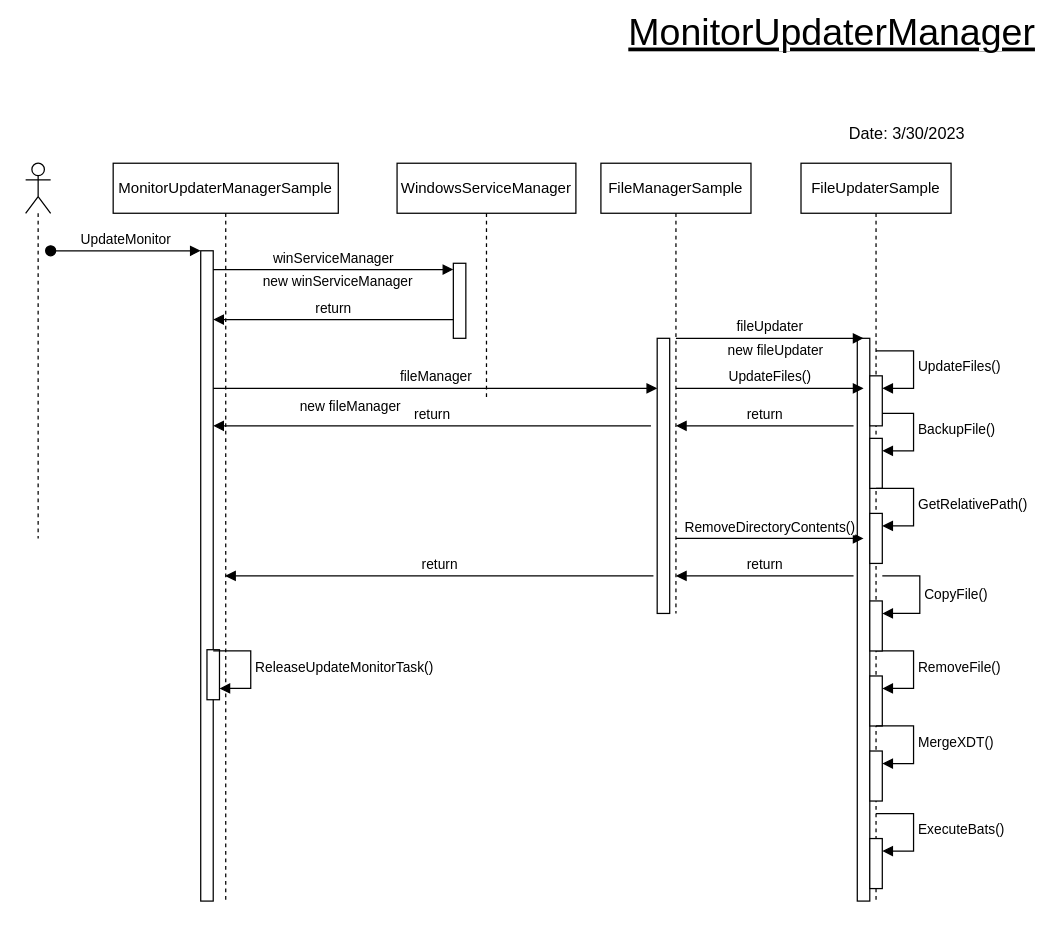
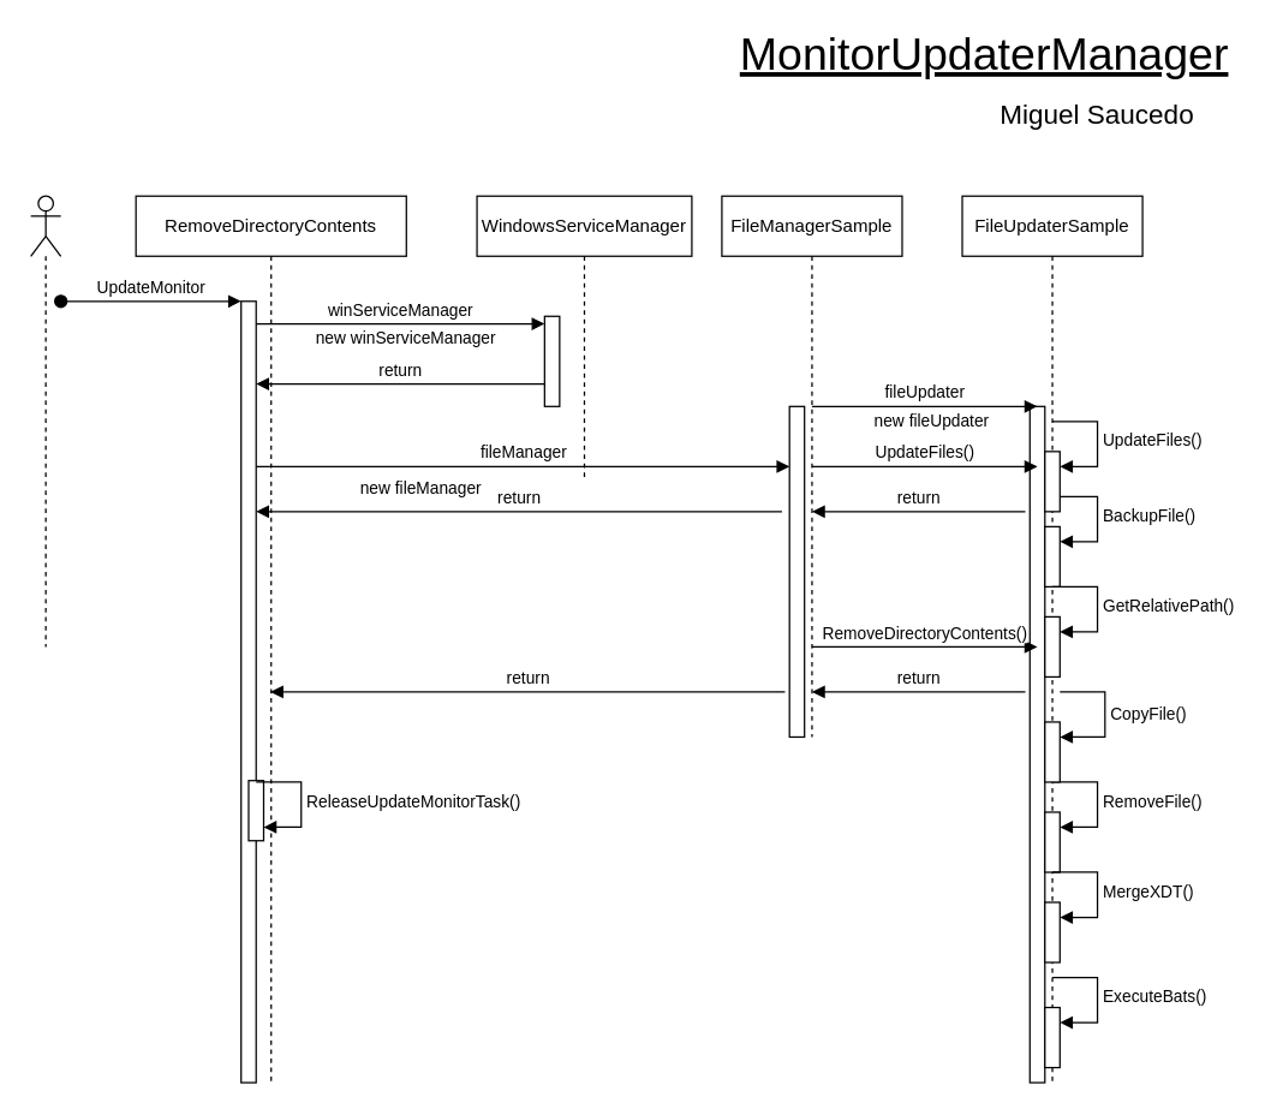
- <mxCell id="41" value="MonitorUpdaterManager" style="text;html=1;strokeColor=none;fillColor=none;align=center;verticalAlign=middle;whiteSpace=wrap;rounded=0;fontSize=30;labelBorderColor=none;fontColor=#000000;fontStyle=4" vertex="1" parent="1"><mxGeometry x="500" y="10" width="330" height="30" as="geometry" /></mxCell>
+ <mxCell id="41" value="MonitorUpdaterManager" style="text;html=1;strokeColor=none;fillColor=none;align=center;verticalAlign=middle;whiteSpace=wrap;rounded=0;fontSize=30;labelBorderColor=none;fontColor=#000000;fontStyle=4" vertex="1" parent="1"><mxGeometry x="490" y="20" width="330" height="30" as="geometry" /></mxCell>
+ <mxCell id="42" value="Miguel Saucedo" style="text;html=1;strokeColor=none;fillColor=none;align=center;verticalAlign=middle;whiteSpace=wrap;rounded=0;fontSize=18;" vertex="1" parent="1"><mxGeometry x="640" y="61" width="180" height="30" as="geometry" /></mxCell>
- <mxCell id="43" value="Date: 3/30/2023" style="text;html=1;strokeColor=none;fillColor=none;align=center;verticalAlign=middle;whiteSpace=wrap;rounded=0;fontSize=13;" vertex="1" parent="1"><mxGeometry x="660" y="91" width="130" height="30" as="geometry" /></mxCell>
- <mxCell id="2" value="MonitorUpdaterManagerSample" style="shape=umlLifeline;perimeter=lifelinePerimeter;whiteSpace=wrap;html=1;container=0;dropTarget=0;collapsible=0;recursiveResize=0;outlineConnect=0;portConstraint=eastwest;newEdgeStyle={&quot;edgeStyle&quot;:&quot;elbowEdgeStyle&quot;,&quot;elbow&quot;:&quot;vertical&quot;,&quot;curved&quot;:0,&quot;rounded&quot;:0};" parent="1" vertex="1"><mxGeometry x="90" y="130" width="180" height="590" as="geometry" /></mxCell>
+ <mxCell id="2" value="RemoveDirectoryContents" style="shape=umlLifeline;perimeter=lifelinePerimeter;whiteSpace=wrap;html=1;container=0;dropTarget=0;collapsible=0;recursiveResize=0;outlineConnect=0;portConstraint=eastwest;newEdgeStyle={&quot;edgeStyle&quot;:&quot;elbowEdgeStyle&quot;,&quot;elbow&quot;:&quot;vertical&quot;,&quot;curved&quot;:0,&quot;rounded&quot;:0};" parent="1" vertex="1"><mxGeometry x="90" y="130" width="180" height="590" as="geometry" /></mxCell>
